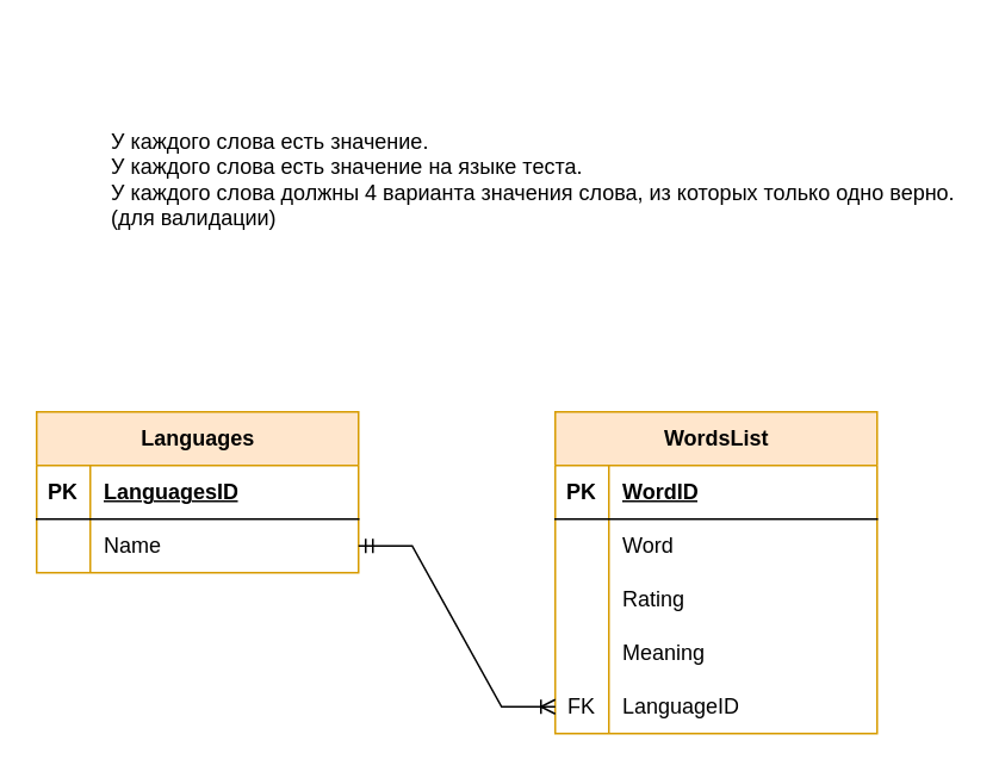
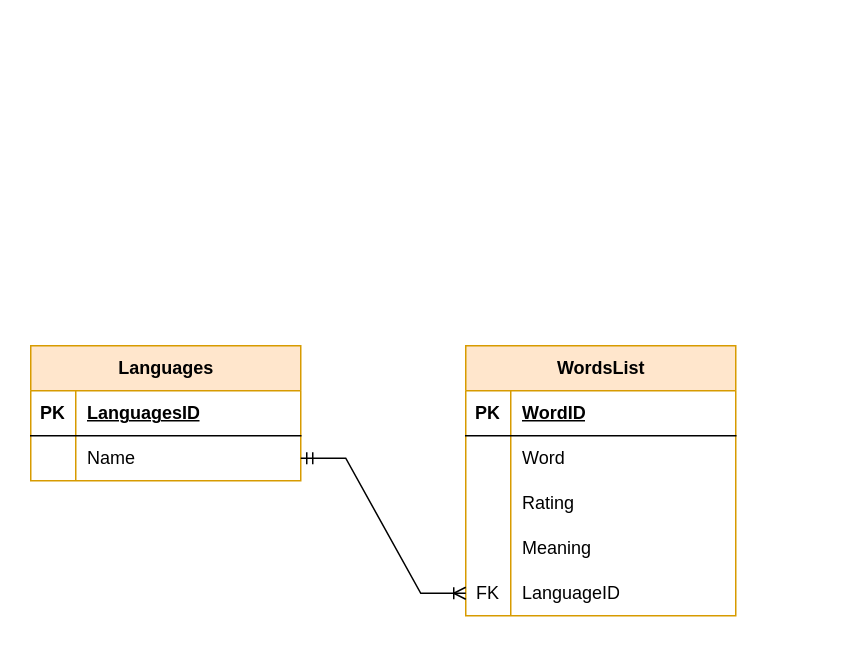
- <mxCell id="26" value="У каждого слова есть значение.&lt;div&gt;У каждого слова есть значение на языке теста.&lt;/div&gt;&lt;div&gt;У каждого слова должны 4 варианта значения слова, из которых только одно верно. (для валидации)&lt;/div&gt;" style="text;html=1;align=left;verticalAlign=middle;whiteSpace=wrap;rounded=0;" parent="1" vertex="1"><mxGeometry x="60" y="20" width="480" height="160" as="geometry" /></mxCell>
